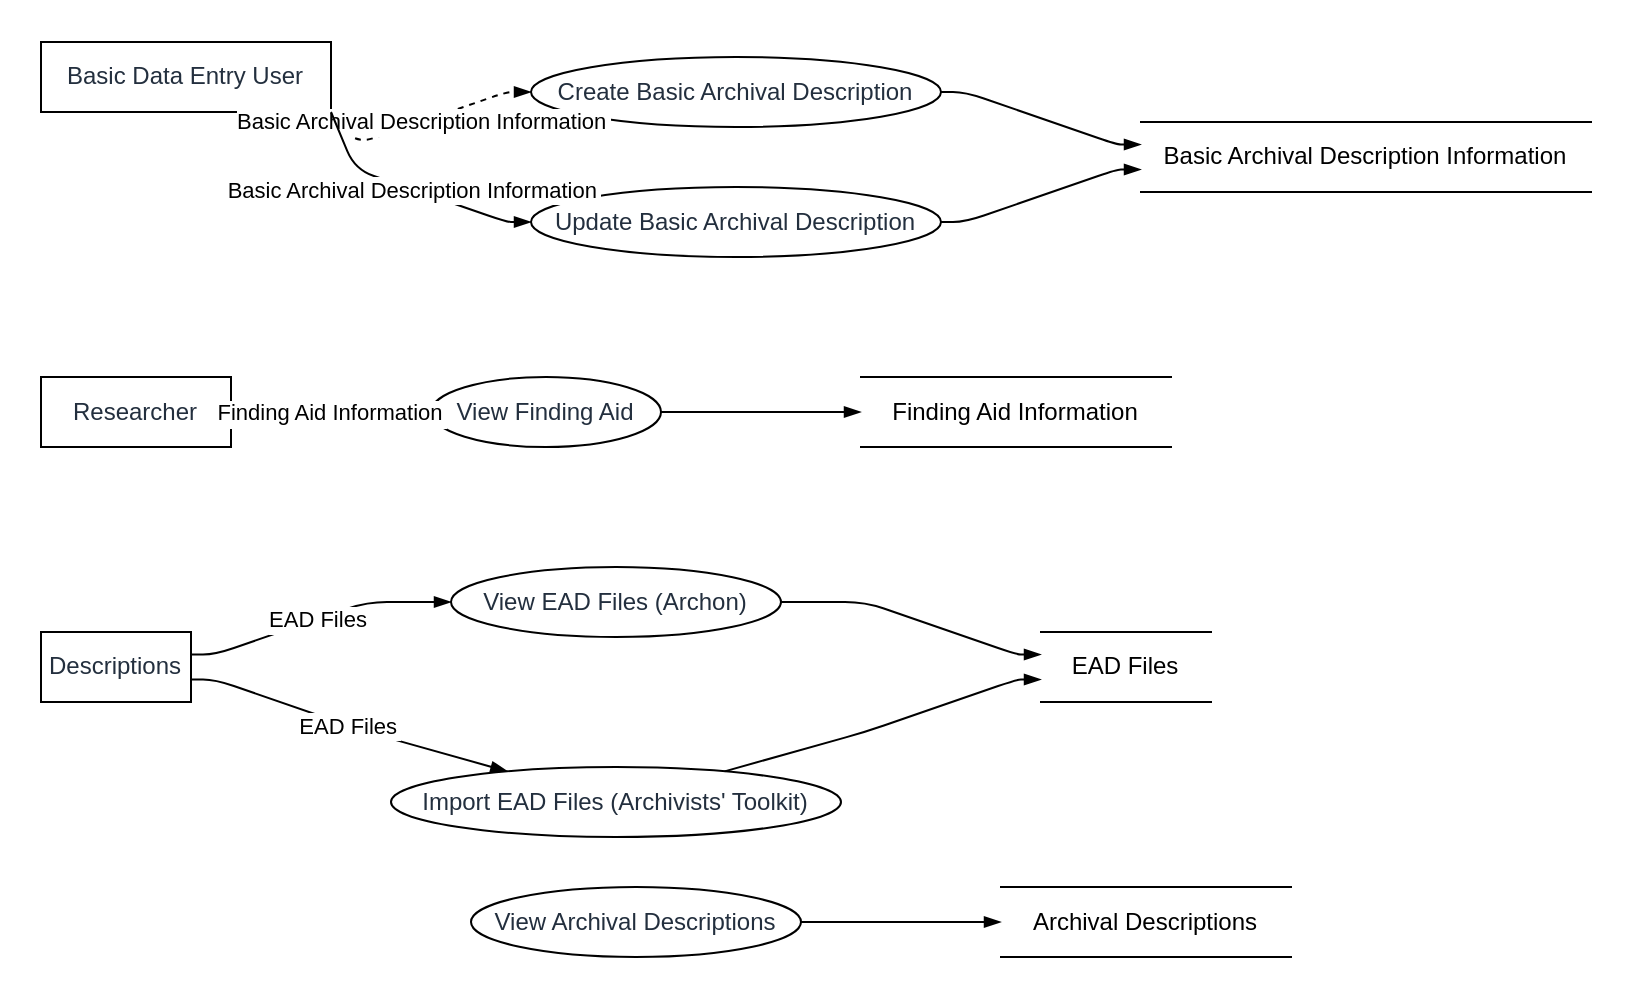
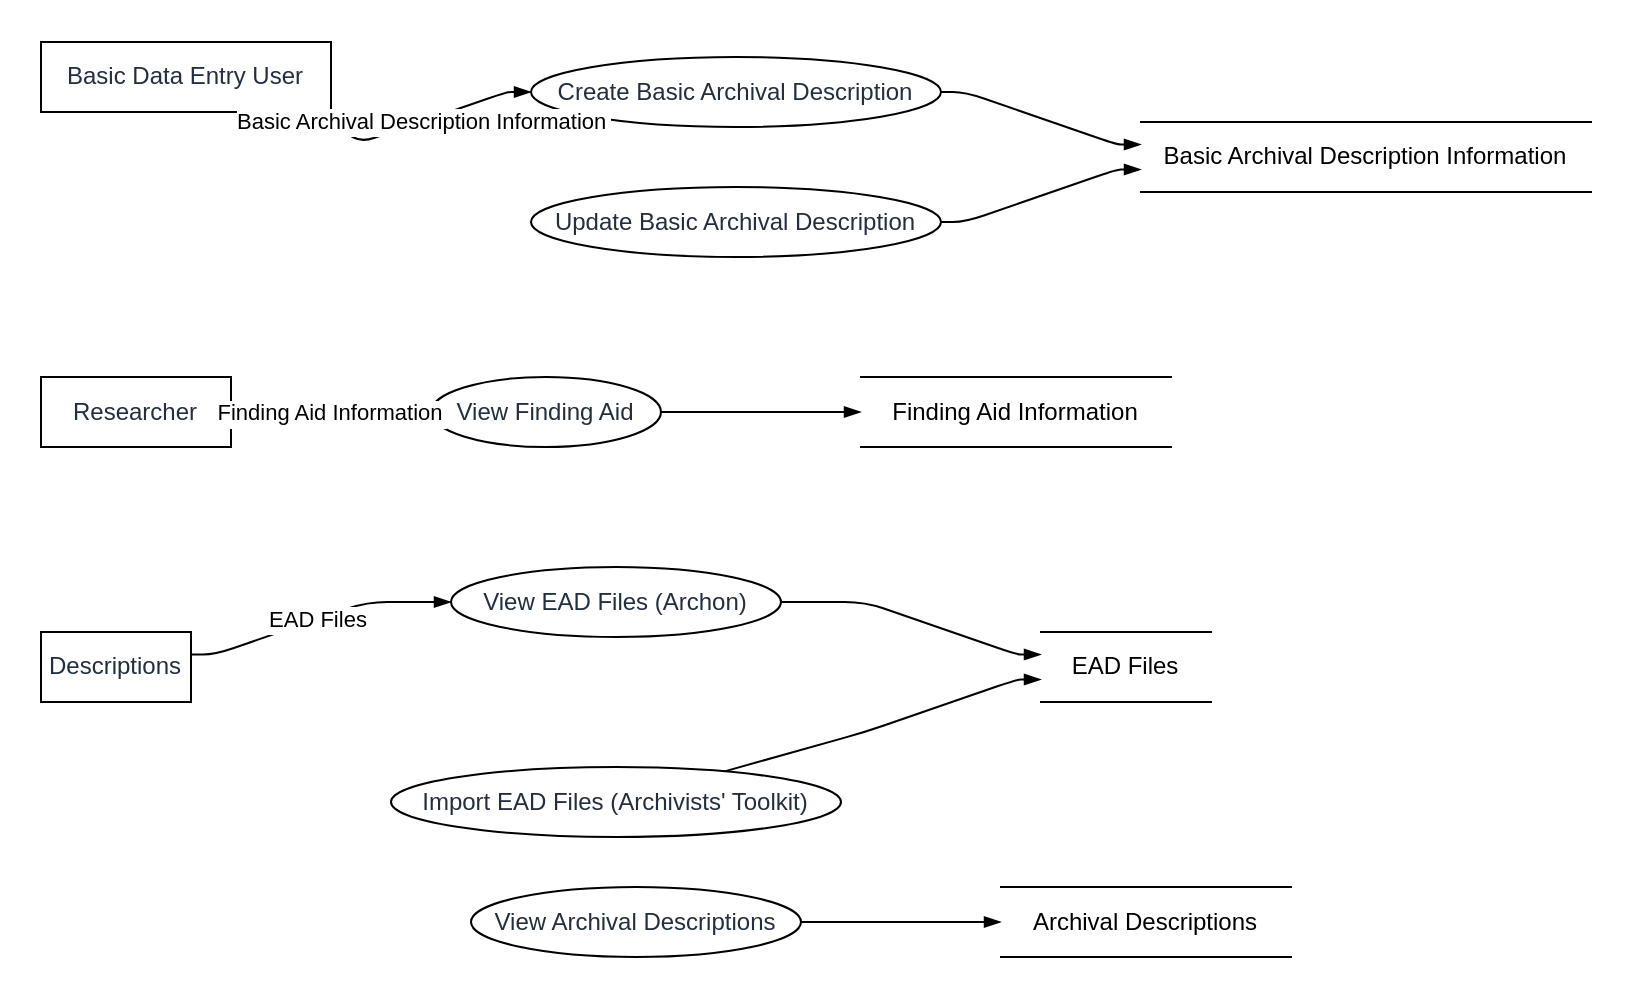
- <mxCell id="15" value="Basic Archival Description Information" style="endArrow=blockThin;endFill=1;fontSize=11;orthogonal=1;noEdgeStyle=1;dashed=1;" edge="1" parent="1" source="2" target="5"><mxGeometry relative="1" as="geometry"><Array as="points"><mxPoint x="177" y="71.75" /><mxPoint x="253" y="45.5" /></Array></mxGeometry></mxCell>
+ <mxCell id="15" value="Basic Archival Description Information" style="endArrow=blockThin;endFill=1;fontSize=11;orthogonal=1;noEdgeStyle=1;" edge="1" parent="1" source="2" target="5"><mxGeometry relative="1" as="geometry"><Array as="points"><mxPoint x="177" y="71.75" /><mxPoint x="253" y="45.5" /></Array></mxGeometry></mxCell>
- <mxCell id="16" value="Basic Archival Description Information" style="endArrow=blockThin;endFill=1;fontSize=11;orthogonal=1;noEdgeStyle=1;" edge="1" parent="1" source="2" target="6"><mxGeometry relative="1" as="geometry"><Array as="points"><mxPoint x="177" y="84.25" /><mxPoint x="253" y="110.5" /></Array></mxGeometry></mxCell>
- <mxCell id="19" value="EAD Files" style="endArrow=blockThin;endFill=1;fontSize=11;orthogonal=1;noEdgeStyle=1;" edge="1" parent="1" source="4" target="9"><mxGeometry relative="1" as="geometry"><Array as="points"><mxPoint x="107" y="339.25" /><mxPoint x="183" y="365.5" /></Array></mxGeometry></mxCell>
